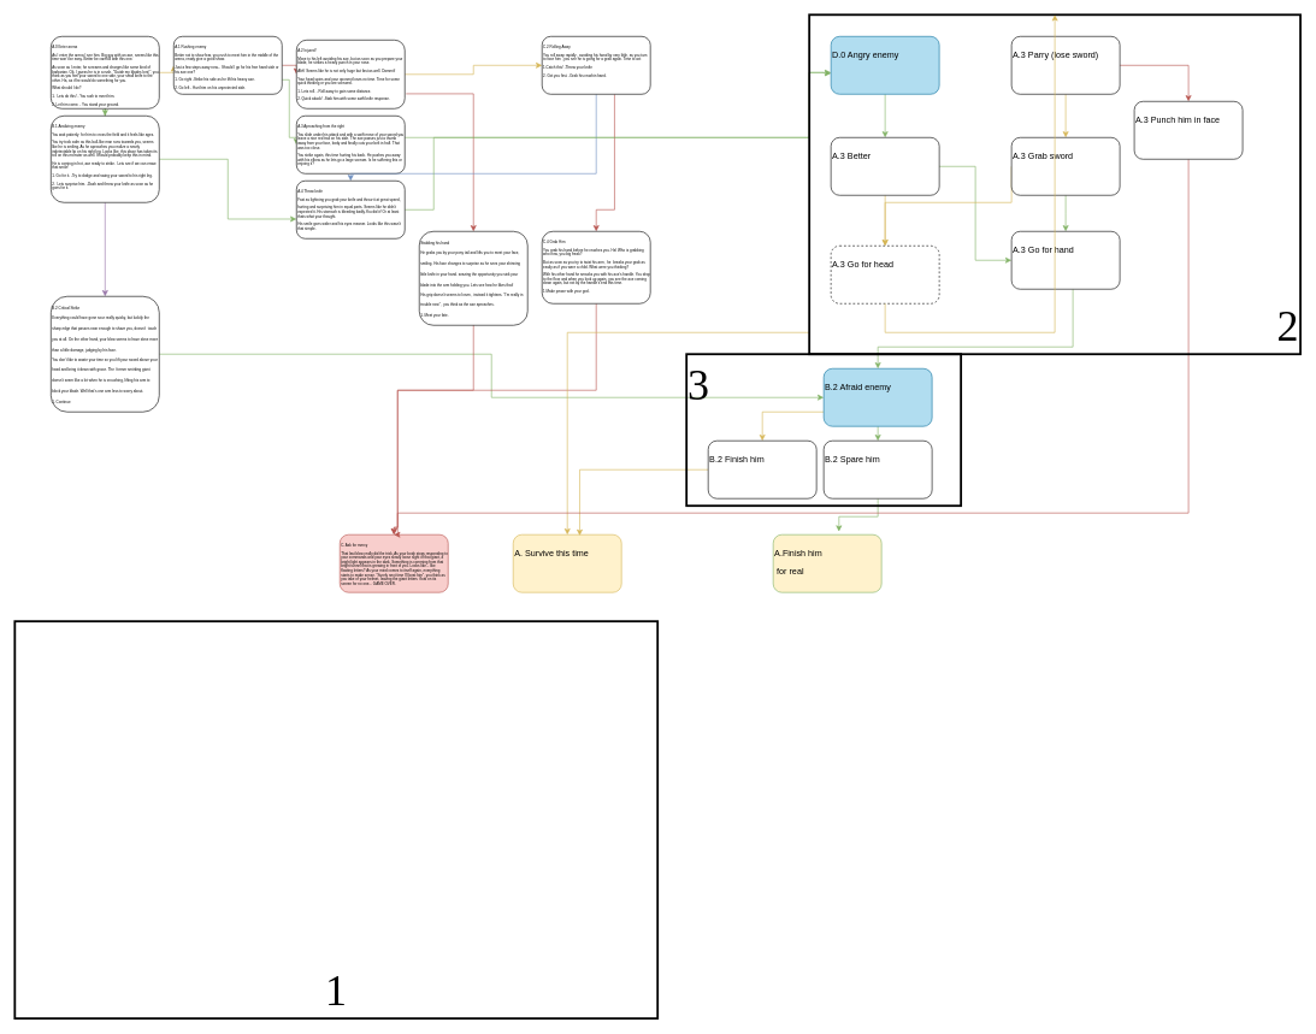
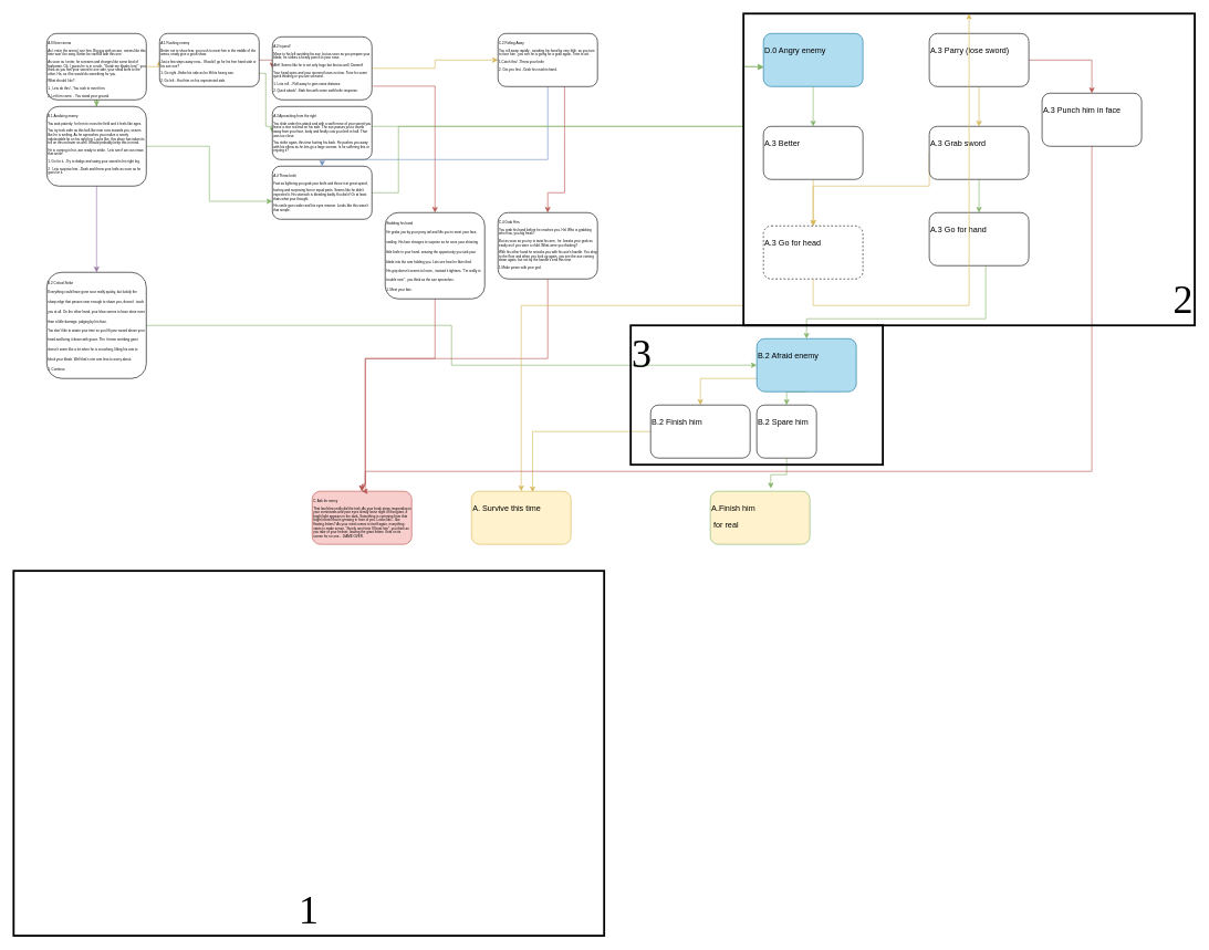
- <mxCell id="39" style="edgeStyle=orthogonalEdgeStyle;rounded=0;orthogonalLoop=1;jettySize=auto;html=1;entryX=0;entryY=0.5;entryDx=0;entryDy=0;strokeColor=#82b366;fontColor=#00CC00;fillColor=#d5e8d4;" edge="1" parent="1" source="40" target="47"><mxGeometry relative="1" as="geometry" /></mxCell>
- <mxCell id="51" value="&lt;p&gt;B.2 Spare him&lt;/p&gt;&lt;p&gt;&lt;br&gt;&lt;/p&gt;" style="rounded=1;whiteSpace=wrap;html=1;align=left;horizontal=1;verticalAlign=top;" vertex="1" parent="1"><mxGeometry x="1140" y="610" width="150" height="80" as="geometry" /></mxCell>
+ <mxCell id="51" value="&lt;p&gt;B.2 Spare him&lt;/p&gt;&lt;p&gt;&lt;br&gt;&lt;/p&gt;" style="rounded=1;whiteSpace=wrap;html=1;align=left;horizontal=1;verticalAlign=top;" vertex="1" parent="1"><mxGeometry x="1140" y="610" width="90" height="80" as="geometry" /></mxCell>
